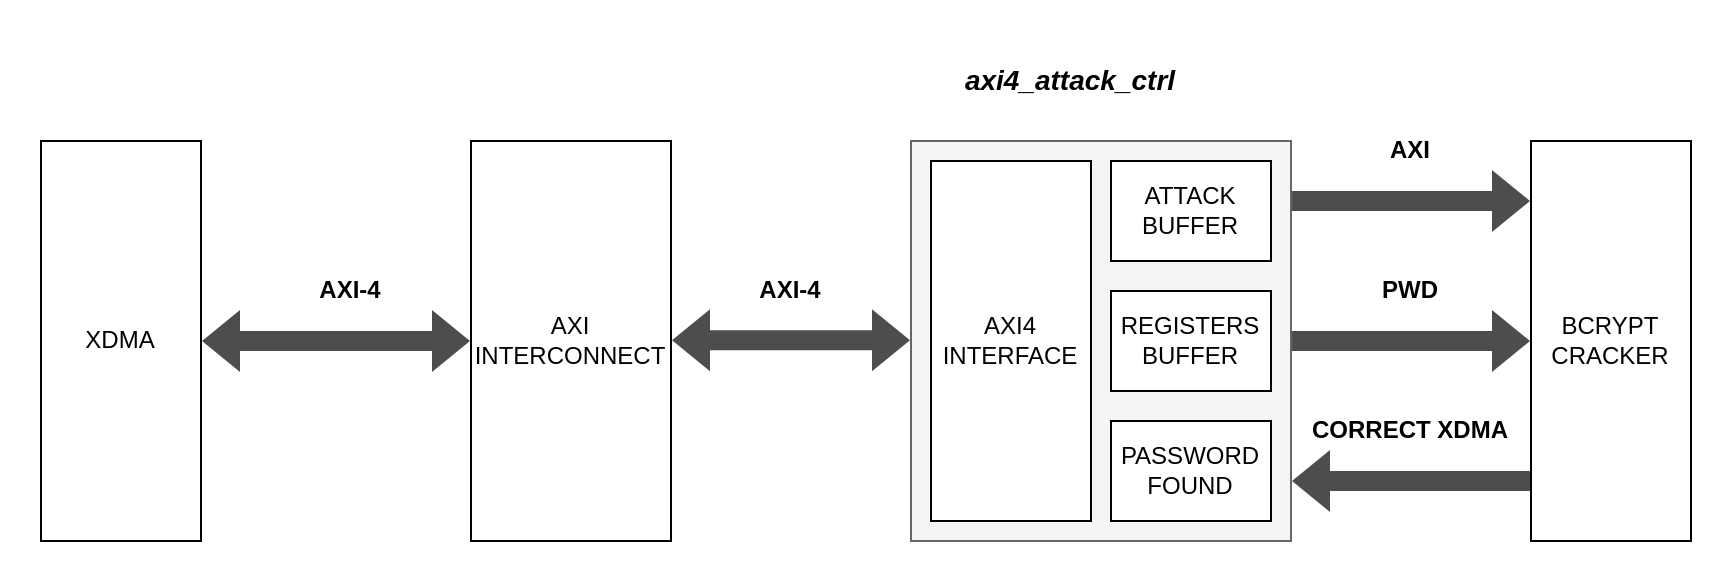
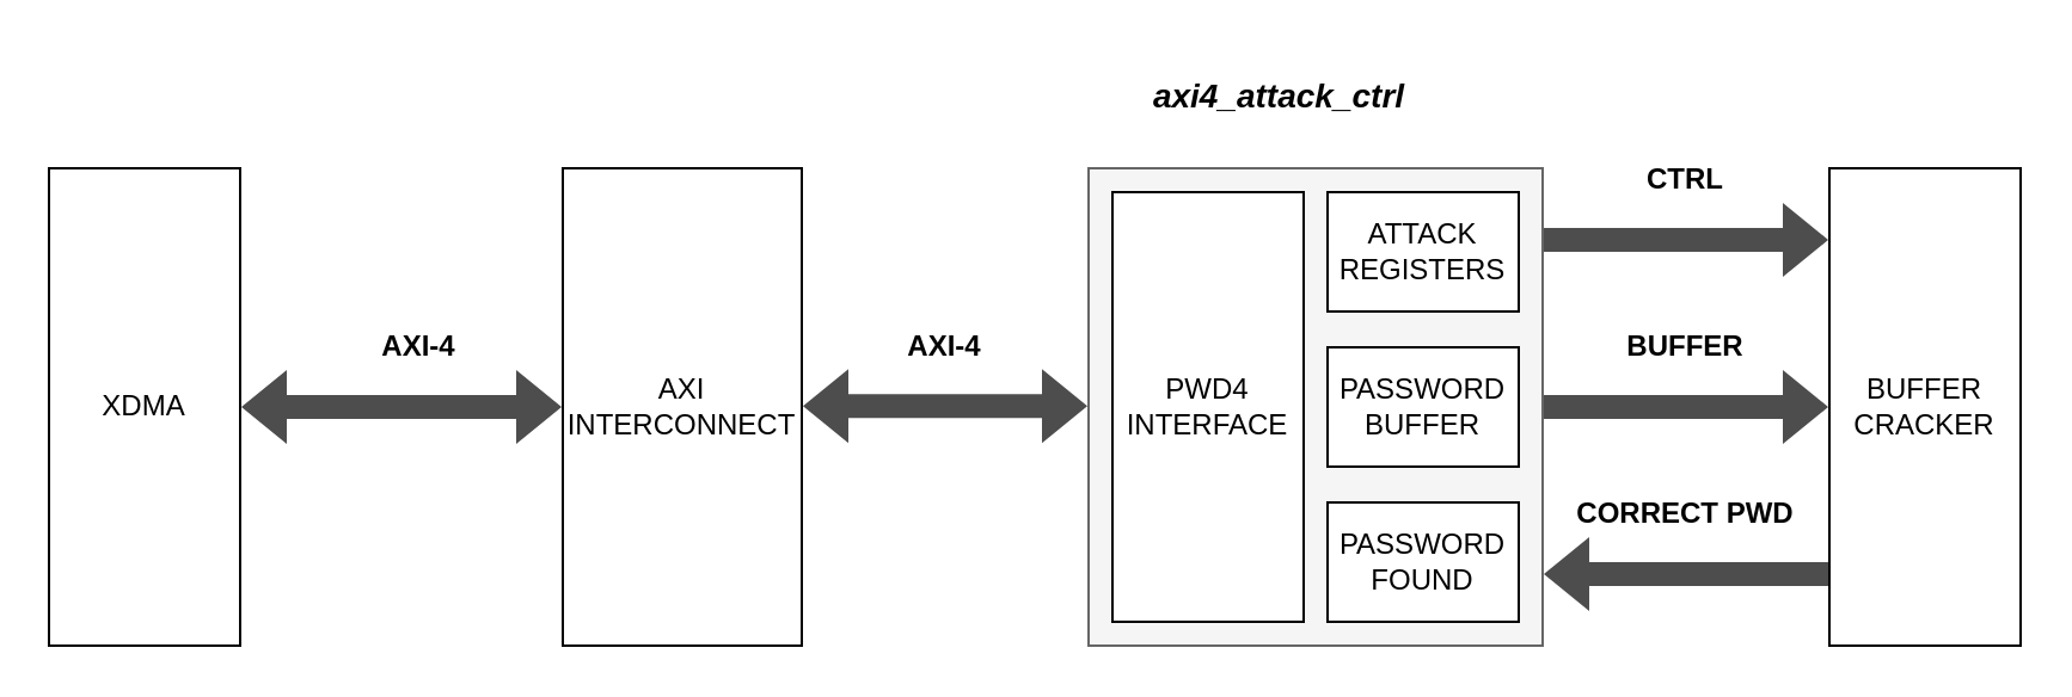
- <mxCell id="16" value="AXI" style="rounded=0;whiteSpace=wrap;html=1;strokeColor=none;fillColor=none;fontStyle=1" parent="1" vertex="1"><mxGeometry x="645" y="60" width="120" height="30" as="geometry" /></mxCell>
+ <mxCell id="16" value="CTRL" style="rounded=0;whiteSpace=wrap;html=1;strokeColor=none;fillColor=none;fontStyle=1" parent="1" vertex="1"><mxGeometry x="645" y="60" width="120" height="30" as="geometry" /></mxCell>
- <mxCell id="6" value="ATTACK BUFFER" style="rounded=0;whiteSpace=wrap;html=1;" parent="1" vertex="1"><mxGeometry x="555" y="80" width="80" height="50" as="geometry" /></mxCell>
+ <mxCell id="6" value="ATTACK REGISTERS" style="rounded=0;whiteSpace=wrap;html=1;" parent="1" vertex="1"><mxGeometry x="555" y="80" width="80" height="50" as="geometry" /></mxCell>
- <mxCell id="12" value="PWD" style="rounded=0;whiteSpace=wrap;html=1;strokeColor=none;fillColor=none;fontStyle=1" parent="1" vertex="1"><mxGeometry x="645" y="130" width="120" height="30" as="geometry" /></mxCell>
+ <mxCell id="12" value="BUFFER" style="rounded=0;whiteSpace=wrap;html=1;strokeColor=none;fillColor=none;fontStyle=1" parent="1" vertex="1"><mxGeometry x="645" y="130" width="120" height="30" as="geometry" /></mxCell>
- <mxCell id="10" value="AXI4&lt;div&gt;INTERFACE&lt;/div&gt;" style="rounded=0;whiteSpace=wrap;html=1;" parent="1" vertex="1"><mxGeometry x="465" y="80" width="80" height="180" as="geometry" /></mxCell>
+ <mxCell id="10" value="PWD4&lt;div&gt;INTERFACE&lt;/div&gt;" style="rounded=0;whiteSpace=wrap;html=1;" parent="1" vertex="1"><mxGeometry x="465" y="80" width="80" height="180" as="geometry" /></mxCell>
- <mxCell id="4" value="REGISTERS BUFFER" style="rounded=0;whiteSpace=wrap;html=1;" parent="1" vertex="1"><mxGeometry x="555" y="145" width="80" height="50" as="geometry" /></mxCell>
+ <mxCell id="4" value="PASSWORD BUFFER" style="rounded=0;whiteSpace=wrap;html=1;" parent="1" vertex="1"><mxGeometry x="555" y="145" width="80" height="50" as="geometry" /></mxCell>
- <mxCell id="5" value="BCRYPT CRACKER" style="rounded=0;whiteSpace=wrap;html=1;" parent="1" vertex="1"><mxGeometry x="765" y="70" width="80" height="200" as="geometry" /></mxCell>
+ <mxCell id="5" value="BUFFER CRACKER" style="rounded=0;whiteSpace=wrap;html=1;" parent="1" vertex="1"><mxGeometry x="765" y="70" width="80" height="200" as="geometry" /></mxCell>
- <mxCell id="14" value="CORRECT XDMA" style="rounded=0;whiteSpace=wrap;html=1;strokeColor=none;fillColor=none;fontStyle=1" parent="1" vertex="1"><mxGeometry x="645" y="200" width="120" height="30" as="geometry" /></mxCell>
+ <mxCell id="14" value="CORRECT PWD" style="rounded=0;whiteSpace=wrap;html=1;strokeColor=none;fillColor=none;fontStyle=1" parent="1" vertex="1"><mxGeometry x="645" y="200" width="120" height="30" as="geometry" /></mxCell>
